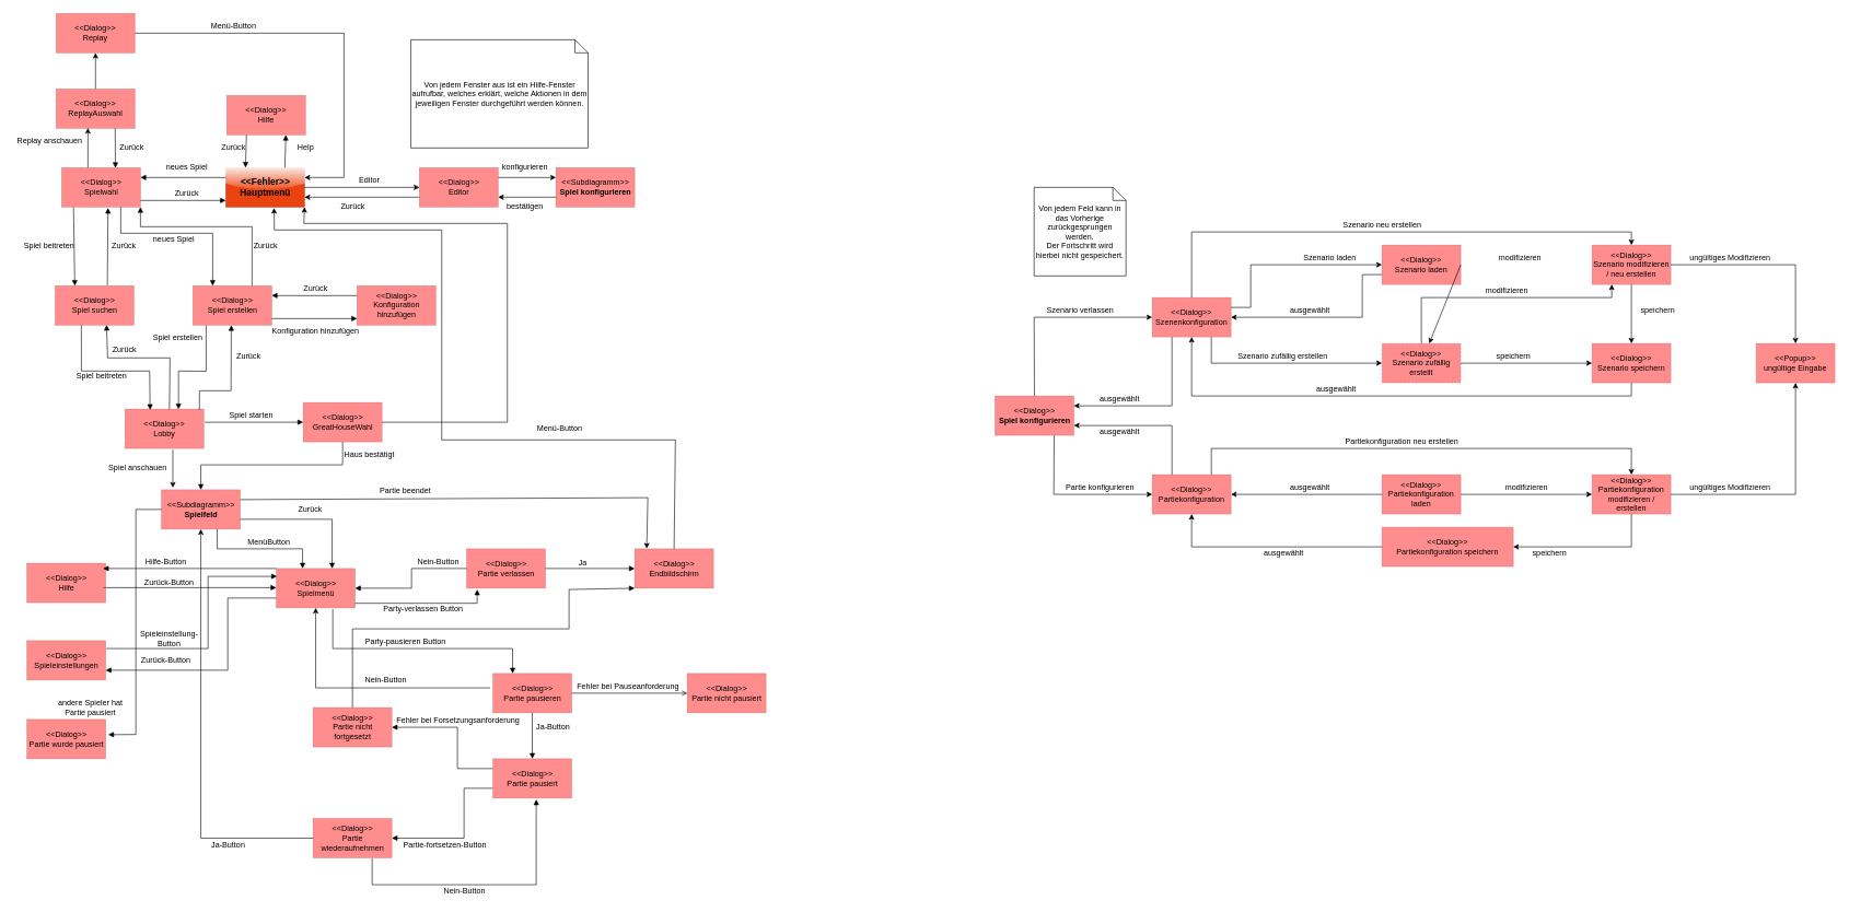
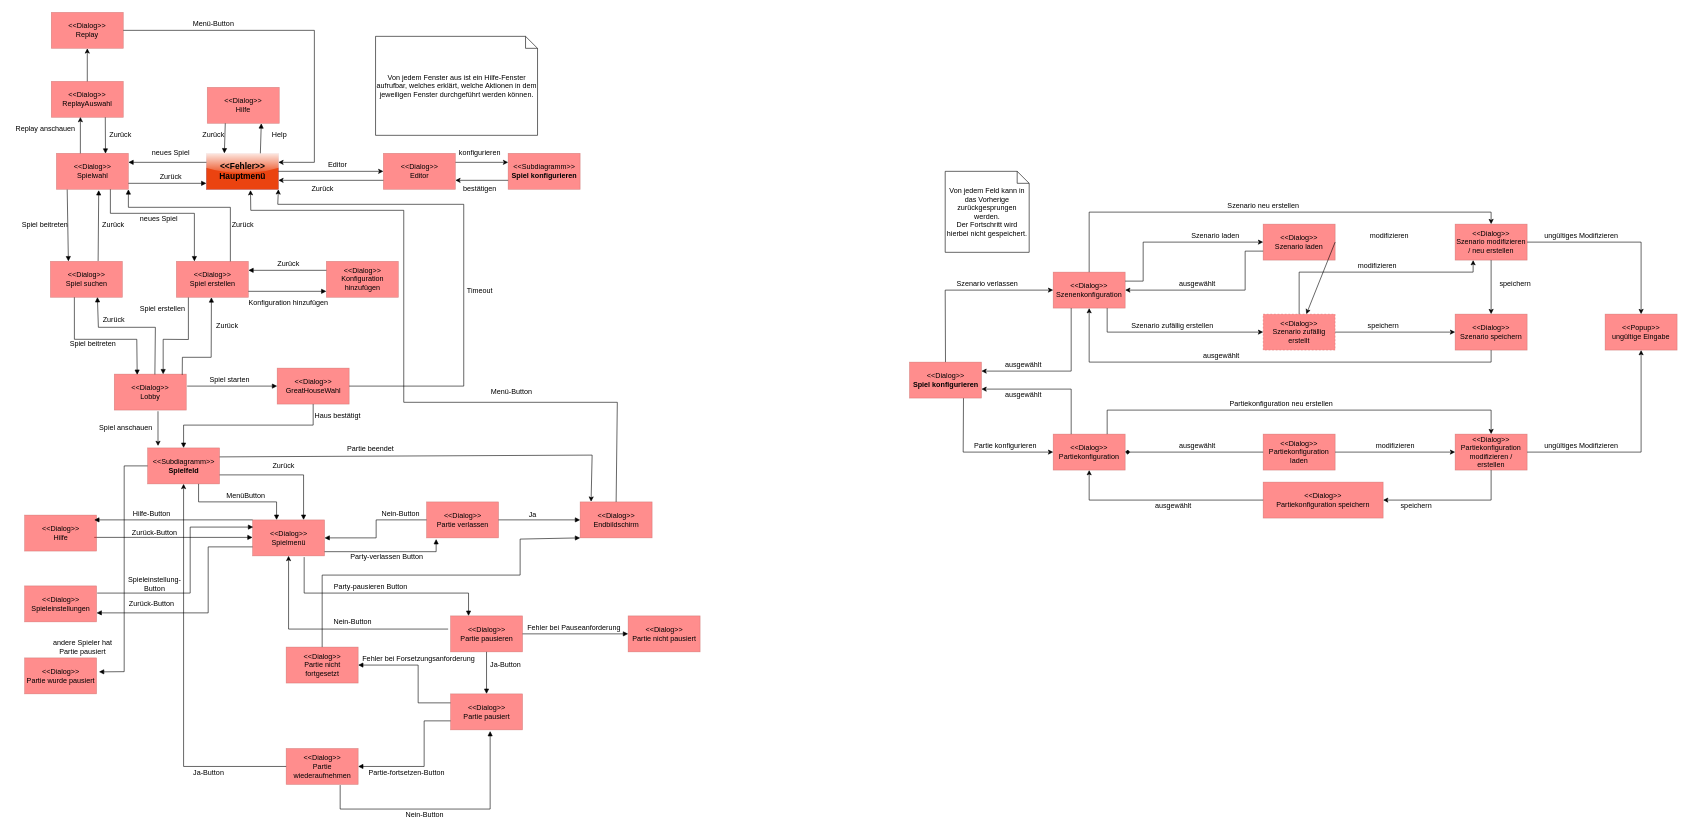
+ <mxCell id="168" value="Timeout" style="text;html=1;align=center;verticalAlign=middle;resizable=0;points=[];autosize=1;strokeColor=none;fillColor=none;" parent="1" vertex="1"><mxGeometry x="768.5" y="475" width="60" height="20" as="geometry" /></mxCell>
- <mxCell id="112" value="" style="endArrow=classic;html=1;rounded=0;entryX=1;entryY=0.5;entryDx=0;entryDy=0;exitX=0;exitY=0.5;exitDx=0;exitDy=0;" parent="1" source="105" target="98" edge="1"><mxGeometry width="50" height="50" relative="1" as="geometry"><mxPoint x="2105" y="683" as="sourcePoint" /><mxPoint x="2155" y="633" as="targetPoint" /></mxGeometry></mxCell>
+ <mxCell id="112" value="" style="endArrow=diamond;html=1;rounded=0;entryX=1;entryY=0.5;entryDx=0;entryDy=0;exitX=0;exitY=0.5;exitDx=0;exitDy=0;" parent="1" source="105" target="98" edge="1"><mxGeometry width="50" height="50" relative="1" as="geometry"><mxPoint x="2105" y="683" as="sourcePoint" /><mxPoint x="2155" y="633" as="targetPoint" /></mxGeometry></mxCell>
- <mxCell id="68" value="" style="endArrow=open;html=1;rounded=0;exitX=1;exitY=0.5;exitDx=0;exitDy=0;entryX=0;entryY=0.5;entryDx=0;entryDy=0;endFill=1;" parent="1" source="41" target="48" edge="1"><mxGeometry width="50" height="50" relative="1" as="geometry"><mxPoint x="926.5" y="1118" as="sourcePoint" /><mxPoint x="976.5" y="1068" as="targetPoint" /></mxGeometry></mxCell>
+ <mxCell id="68" value="" style="endArrow=block;html=1;rounded=0;exitX=1;exitY=0.5;exitDx=0;exitDy=0;entryX=0;entryY=0.5;entryDx=0;entryDy=0;endFill=1;" parent="1" source="41" target="48" edge="1"><mxGeometry width="50" height="50" relative="1" as="geometry"><mxPoint x="926.5" y="1118" as="sourcePoint" /><mxPoint x="976.5" y="1068" as="targetPoint" /></mxGeometry></mxCell>
